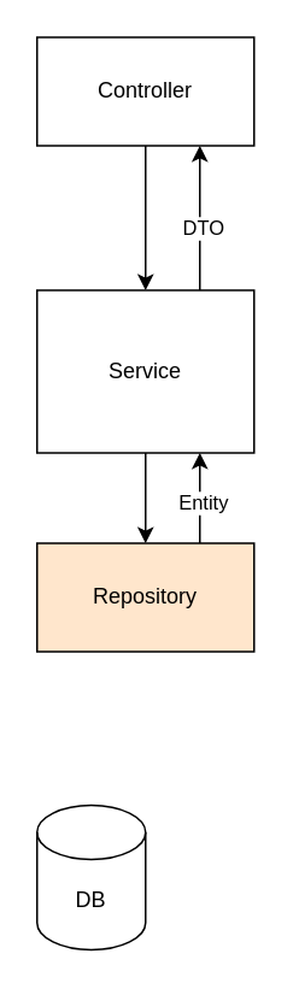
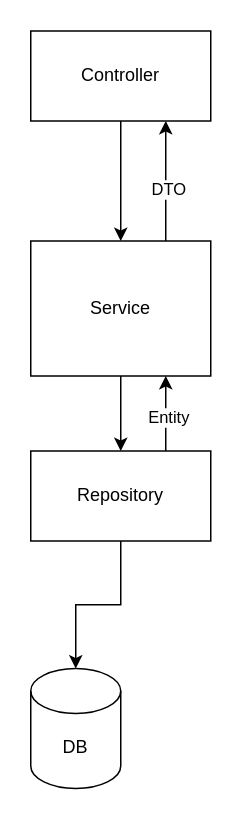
- <mxCell id="11" value="Repository" style="rounded=0;whiteSpace=wrap;html=1;fillColor=#ffe6cc;" parent="1" vertex="1"><mxGeometry x="20" y="300" width="120" height="60" as="geometry" /></mxCell>
+ <mxCell id="11" value="Repository" style="rounded=0;whiteSpace=wrap;html=1;" parent="1" vertex="1"><mxGeometry x="20" y="300" width="120" height="60" as="geometry" /></mxCell>
+ <mxCell id="8" value="" style="edgeStyle=orthogonalEdgeStyle;rounded=0;orthogonalLoop=1;jettySize=auto;html=1;" parent="1" source="11" target="12" edge="1"><mxGeometry relative="1" as="geometry" /></mxCell>
